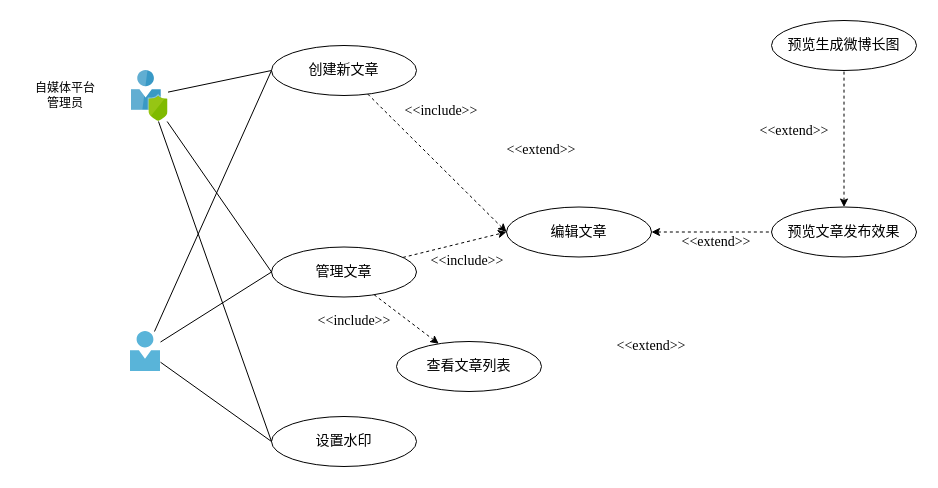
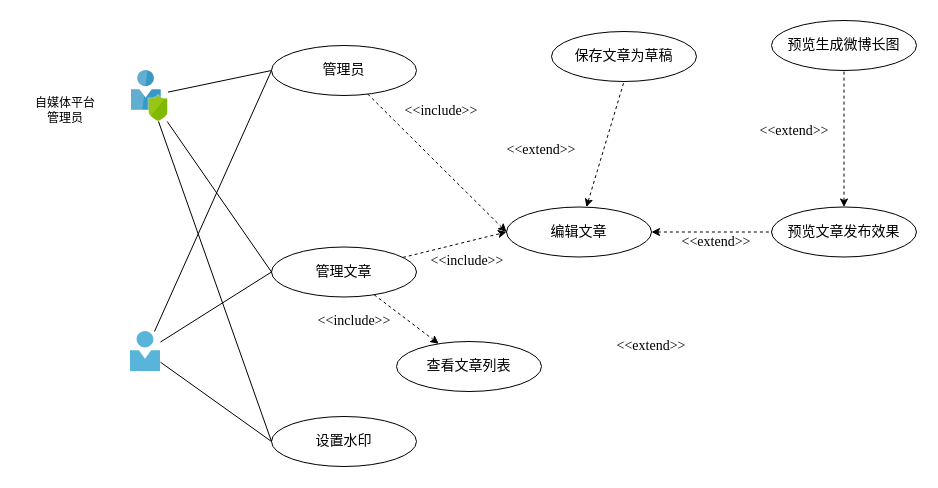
+ <mxCell id="16" value="保存文章为草稿" style="ellipse;whiteSpace=wrap;html=1;fontFamily=SF Mono;fontSize=14;" parent="1" vertex="1"><mxGeometry x="551" y="31" width="145" height="50" as="geometry" /></mxCell>
- <mxCell id="6" value="创建新文章" style="ellipse;whiteSpace=wrap;html=1;fontFamily=SF Mono;fontSize=14;" parent="1" vertex="1"><mxGeometry x="271" y="45" width="145" height="50" as="geometry" /></mxCell>
+ <mxCell id="6" value="管理员" style="ellipse;whiteSpace=wrap;html=1;fontFamily=SF Mono;fontSize=14;" parent="1" vertex="1"><mxGeometry x="271" y="45" width="145" height="50" as="geometry" /></mxCell>
- <mxCell id="4" value="自媒体平台&lt;br&gt;管理员" style="text;html=1;strokeColor=none;fillColor=none;align=center;verticalAlign=middle;whiteSpace=wrap;rounded=0;fontFamily=SF Mono;fontStyle=0" parent="1" vertex="1"><mxGeometry x="20" y="80" width="90" height="30" as="geometry" /></mxCell>
+ <mxCell id="4" value="自媒体平台&lt;br&gt;管理员" style="text;html=1;strokeColor=none;fillColor=none;align=center;verticalAlign=middle;whiteSpace=wrap;rounded=0;fontFamily=SF Mono;fontStyle=0" parent="1" vertex="1"><mxGeometry x="20" y="95" width="90" height="30" as="geometry" /></mxCell>
+ <mxCell id="21" style="edgeStyle=none;rounded=0;orthogonalLoop=1;jettySize=auto;html=1;entryX=0.5;entryY=1;entryDx=0;entryDy=0;startArrow=classic;startFill=1;endArrow=none;endFill=0;dashed=1;" parent="1" source="22" target="16" edge="1"><mxGeometry relative="1" as="geometry" /></mxCell>
